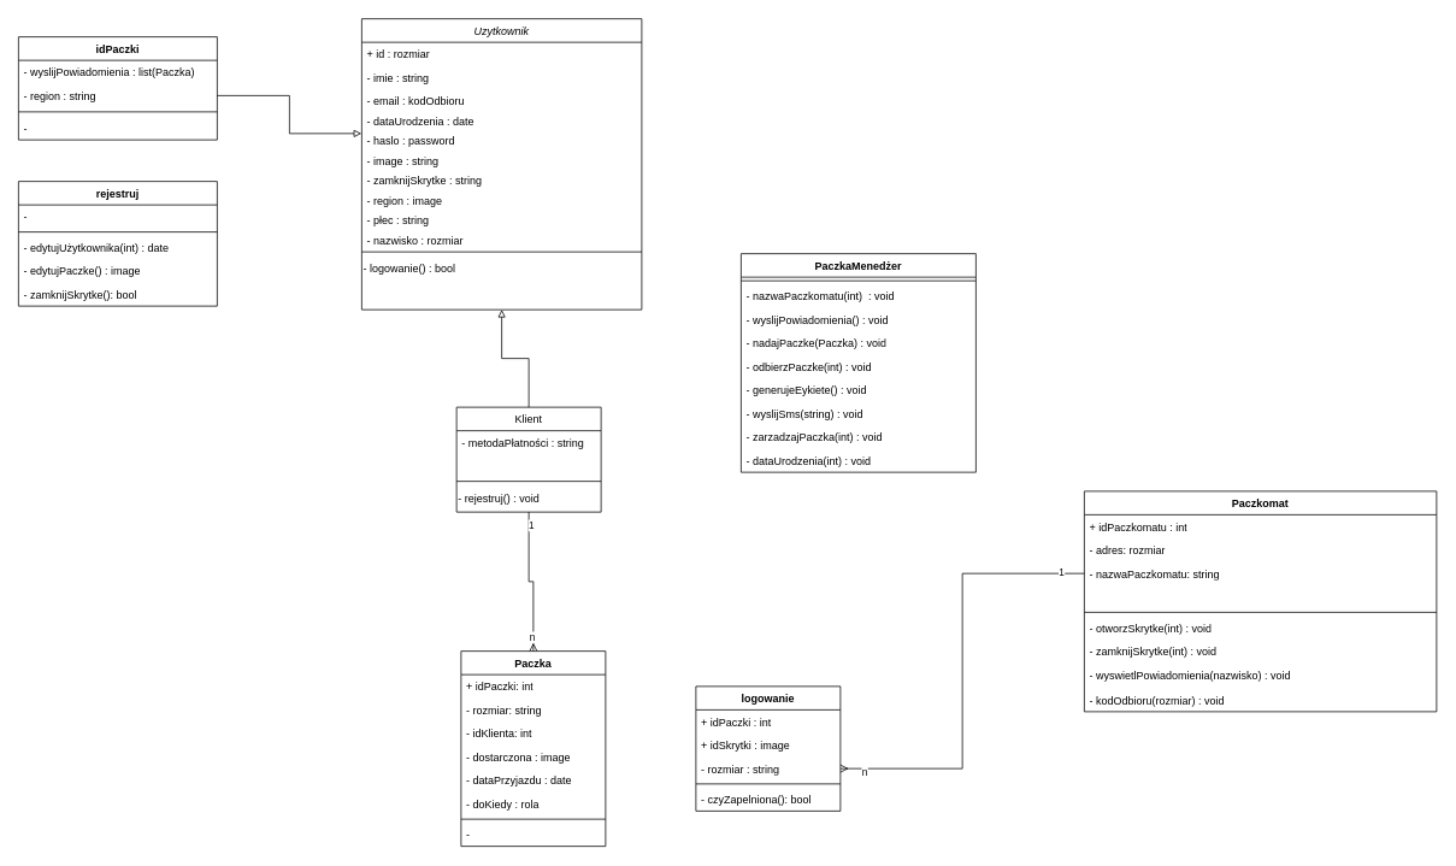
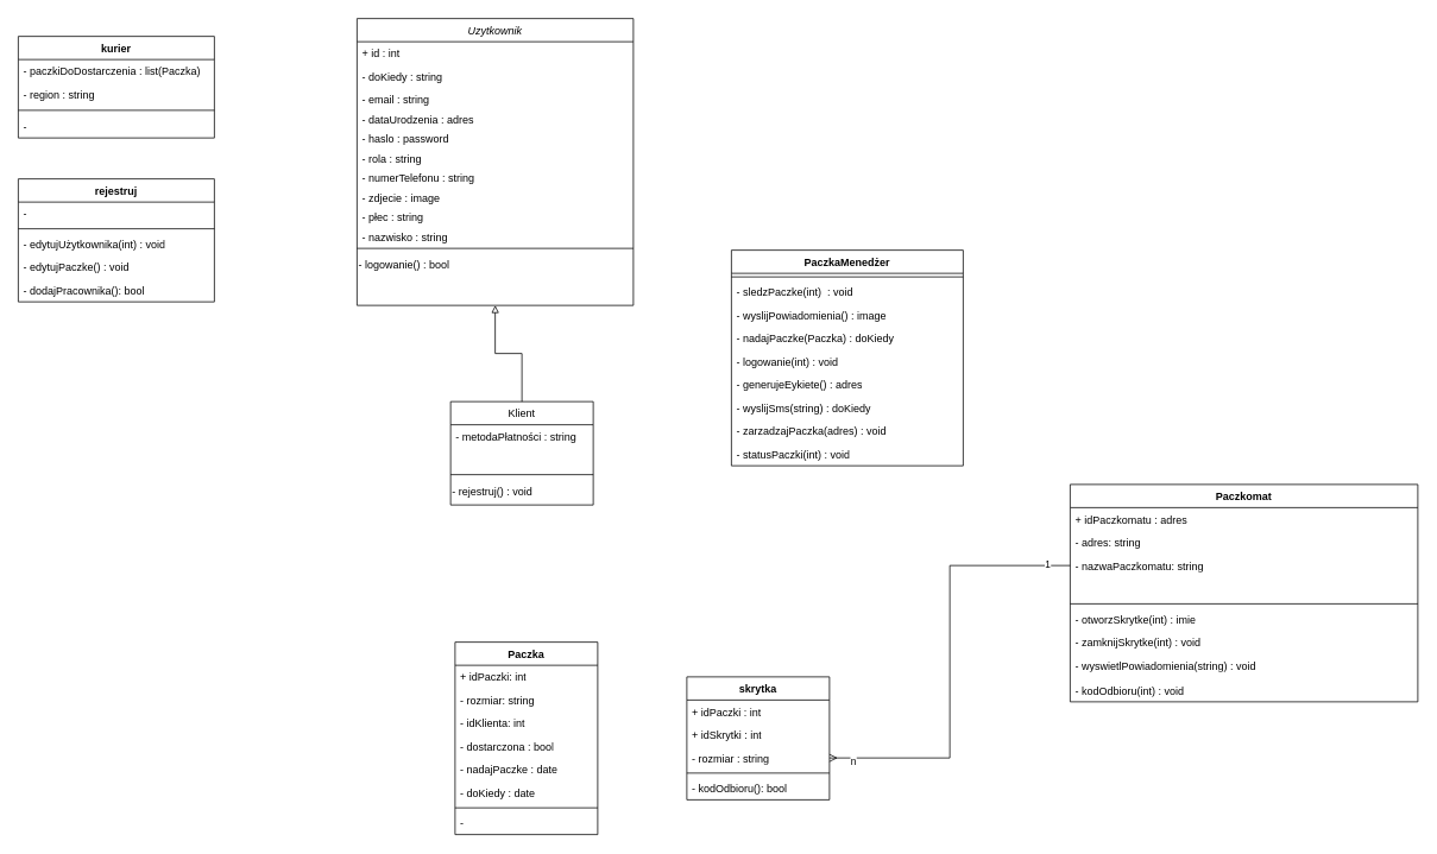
- <mxCell id="62" value="idPaczki" style="swimlane;fontStyle=1;align=center;verticalAlign=top;childLayout=stackLayout;horizontal=1;startSize=26;horizontalStack=0;resizeParent=1;resizeParentMax=0;resizeLast=0;collapsible=1;marginBottom=0;whiteSpace=wrap;html=1;" parent="1" vertex="1"><mxGeometry x="20" y="40" width="220" height="114" as="geometry" /></mxCell>
+ <mxCell id="62" value="kurier" style="swimlane;fontStyle=1;align=center;verticalAlign=top;childLayout=stackLayout;horizontal=1;startSize=26;horizontalStack=0;resizeParent=1;resizeParentMax=0;resizeLast=0;collapsible=1;marginBottom=0;whiteSpace=wrap;html=1;" parent="1" vertex="1"><mxGeometry x="20" y="40" width="220" height="114" as="geometry" /></mxCell>
- <mxCell id="8" value="+ id : rozmiar" style="text;align=left;verticalAlign=top;spacingLeft=4;spacingRight=4;overflow=hidden;rotatable=0;points=[[0,0.5],[1,0.5]];portConstraint=eastwest;" parent="7" vertex="1"><mxGeometry y="26" width="310" height="26" as="geometry" /></mxCell>
+ <mxCell id="8" value="+ id : int" style="text;align=left;verticalAlign=top;spacingLeft=4;spacingRight=4;overflow=hidden;rotatable=0;points=[[0,0.5],[1,0.5]];portConstraint=eastwest;" parent="7" vertex="1"><mxGeometry y="26" width="310" height="26" as="geometry" /></mxCell>
- <mxCell id="63" value="- wyslijPowiadomienia : list(Paczka)" style="text;strokeColor=none;fillColor=none;align=left;verticalAlign=top;spacingLeft=4;spacingRight=4;overflow=hidden;rotatable=0;points=[[0,0.5],[1,0.5]];portConstraint=eastwest;whiteSpace=wrap;html=1;" parent="62" vertex="1"><mxGeometry y="26" width="220" height="26" as="geometry" /></mxCell>
+ <mxCell id="63" value="- paczkiDoDostarczenia : list(Paczka)" style="text;strokeColor=none;fillColor=none;align=left;verticalAlign=top;spacingLeft=4;spacingRight=4;overflow=hidden;rotatable=0;points=[[0,0.5],[1,0.5]];portConstraint=eastwest;whiteSpace=wrap;html=1;" parent="62" vertex="1"><mxGeometry y="26" width="220" height="26" as="geometry" /></mxCell>
- <mxCell id="9" value="- imie : string&#10;" style="text;align=left;verticalAlign=top;spacingLeft=4;spacingRight=4;overflow=hidden;rotatable=0;points=[[0,0.5],[1,0.5]];portConstraint=eastwest;rounded=0;shadow=0;html=0;" parent="7" vertex="1"><mxGeometry y="52" width="310" height="26" as="geometry" /></mxCell>
+ <mxCell id="9" value="- doKiedy : string&#10;" style="text;align=left;verticalAlign=top;spacingLeft=4;spacingRight=4;overflow=hidden;rotatable=0;points=[[0,0.5],[1,0.5]];portConstraint=eastwest;rounded=0;shadow=0;html=0;" parent="7" vertex="1"><mxGeometry y="52" width="310" height="26" as="geometry" /></mxCell>
- <mxCell id="10" value="- email : kodOdbioru&#10;" style="text;align=left;verticalAlign=top;spacingLeft=4;spacingRight=4;overflow=hidden;rotatable=0;points=[[0,0.5],[1,0.5]];portConstraint=eastwest;rounded=0;shadow=0;html=0;" parent="7" vertex="1"><mxGeometry y="78" width="310" height="22" as="geometry" /></mxCell>
+ <mxCell id="10" value="- email : string&#10;" style="text;align=left;verticalAlign=top;spacingLeft=4;spacingRight=4;overflow=hidden;rotatable=0;points=[[0,0.5],[1,0.5]];portConstraint=eastwest;rounded=0;shadow=0;html=0;" parent="7" vertex="1"><mxGeometry y="78" width="310" height="22" as="geometry" /></mxCell>
- <mxCell id="67" style="edgeStyle=orthogonalEdgeStyle;rounded=0;orthogonalLoop=1;jettySize=auto;html=1;entryX=-0.001;entryY=0.227;entryDx=0;entryDy=0;entryPerimeter=0;endArrow=block;endFill=0;" parent="1" source="64" target="12" edge="1"><mxGeometry relative="1" as="geometry" /></mxCell>
- <mxCell id="11" value="- dataUrodzenia : date" style="text;align=left;verticalAlign=top;spacingLeft=4;spacingRight=4;overflow=hidden;rotatable=0;points=[[0,0.5],[1,0.5]];portConstraint=eastwest;rounded=0;shadow=0;html=0;" parent="7" vertex="1"><mxGeometry y="100" width="310" height="22" as="geometry" /></mxCell>
+ <mxCell id="11" value="- dataUrodzenia : adres" style="text;align=left;verticalAlign=top;spacingLeft=4;spacingRight=4;overflow=hidden;rotatable=0;points=[[0,0.5],[1,0.5]];portConstraint=eastwest;rounded=0;shadow=0;html=0;" parent="7" vertex="1"><mxGeometry y="100" width="310" height="22" as="geometry" /></mxCell>
- <mxCell id="13" value="- image : string" style="text;align=left;verticalAlign=top;spacingLeft=4;spacingRight=4;overflow=hidden;rotatable=0;points=[[0,0.5],[1,0.5]];portConstraint=eastwest;rounded=0;shadow=0;html=0;" parent="7" vertex="1"><mxGeometry y="144" width="310" height="22" as="geometry" /></mxCell>
+ <mxCell id="13" value="- rola : string" style="text;align=left;verticalAlign=top;spacingLeft=4;spacingRight=4;overflow=hidden;rotatable=0;points=[[0,0.5],[1,0.5]];portConstraint=eastwest;rounded=0;shadow=0;html=0;" parent="7" vertex="1"><mxGeometry y="144" width="310" height="22" as="geometry" /></mxCell>
- <mxCell id="14" value="- zamknijSkrytke : string" style="text;align=left;verticalAlign=top;spacingLeft=4;spacingRight=4;overflow=hidden;rotatable=0;points=[[0,0.5],[1,0.5]];portConstraint=eastwest;rounded=0;shadow=0;html=0;" parent="7" vertex="1"><mxGeometry y="166" width="310" height="22" as="geometry" /></mxCell>
+ <mxCell id="14" value="- numerTelefonu : string" style="text;align=left;verticalAlign=top;spacingLeft=4;spacingRight=4;overflow=hidden;rotatable=0;points=[[0,0.5],[1,0.5]];portConstraint=eastwest;rounded=0;shadow=0;html=0;" parent="7" vertex="1"><mxGeometry y="166" width="310" height="22" as="geometry" /></mxCell>
- <mxCell id="15" value="- region : image" style="text;align=left;verticalAlign=top;spacingLeft=4;spacingRight=4;overflow=hidden;rotatable=0;points=[[0,0.5],[1,0.5]];portConstraint=eastwest;rounded=0;shadow=0;html=0;" parent="7" vertex="1"><mxGeometry y="188" width="310" height="22" as="geometry" /></mxCell>
+ <mxCell id="15" value="- zdjecie : image" style="text;align=left;verticalAlign=top;spacingLeft=4;spacingRight=4;overflow=hidden;rotatable=0;points=[[0,0.5],[1,0.5]];portConstraint=eastwest;rounded=0;shadow=0;html=0;" parent="7" vertex="1"><mxGeometry y="188" width="310" height="22" as="geometry" /></mxCell>
- <mxCell id="17" value="- nazwisko : rozmiar" style="text;align=left;verticalAlign=top;spacingLeft=4;spacingRight=4;overflow=hidden;rotatable=0;points=[[0,0.5],[1,0.5]];portConstraint=eastwest;rounded=0;shadow=0;html=0;" vertex="1" parent="7"><mxGeometry y="232" width="310" height="22" as="geometry" /></mxCell>
+ <mxCell id="17" value="- nazwisko : string" style="text;align=left;verticalAlign=top;spacingLeft=4;spacingRight=4;overflow=hidden;rotatable=0;points=[[0,0.5],[1,0.5]];portConstraint=eastwest;rounded=0;shadow=0;html=0;" vertex="1" parent="7"><mxGeometry y="232" width="310" height="22" as="geometry" /></mxCell>
- <mxCell id="59" value="- edytujUżytkownika(int) : date" style="text;strokeColor=none;fillColor=none;align=left;verticalAlign=top;spacingLeft=4;spacingRight=4;overflow=hidden;rotatable=0;points=[[0,0.5],[1,0.5]];portConstraint=eastwest;whiteSpace=wrap;html=1;" parent="56" vertex="1"><mxGeometry y="60" width="220" height="26" as="geometry" /></mxCell>
+ <mxCell id="59" value="- edytujUżytkownika(int) : void" style="text;strokeColor=none;fillColor=none;align=left;verticalAlign=top;spacingLeft=4;spacingRight=4;overflow=hidden;rotatable=0;points=[[0,0.5],[1,0.5]];portConstraint=eastwest;whiteSpace=wrap;html=1;" parent="56" vertex="1"><mxGeometry y="60" width="220" height="26" as="geometry" /></mxCell>
- <mxCell id="60" value="- edytujPaczke() : image&lt;div&gt;&lt;br&gt;&lt;/div&gt;" style="text;strokeColor=none;fillColor=none;align=left;verticalAlign=top;spacingLeft=4;spacingRight=4;overflow=hidden;rotatable=0;points=[[0,0.5],[1,0.5]];portConstraint=eastwest;whiteSpace=wrap;html=1;" parent="56" vertex="1"><mxGeometry y="86" width="220" height="26" as="geometry" /></mxCell>
+ <mxCell id="60" value="- edytujPaczke() : void&lt;div&gt;&lt;br&gt;&lt;/div&gt;" style="text;strokeColor=none;fillColor=none;align=left;verticalAlign=top;spacingLeft=4;spacingRight=4;overflow=hidden;rotatable=0;points=[[0,0.5],[1,0.5]];portConstraint=eastwest;whiteSpace=wrap;html=1;" parent="56" vertex="1"><mxGeometry y="86" width="220" height="26" as="geometry" /></mxCell>
- <mxCell id="61" value="- zamknijSkrytke(): bool" style="text;strokeColor=none;fillColor=none;align=left;verticalAlign=top;spacingLeft=4;spacingRight=4;overflow=hidden;rotatable=0;points=[[0,0.5],[1,0.5]];portConstraint=eastwest;whiteSpace=wrap;html=1;" parent="56" vertex="1"><mxGeometry y="112" width="220" height="26" as="geometry" /></mxCell>
+ <mxCell id="61" value="- dodajPracownika(): bool" style="text;strokeColor=none;fillColor=none;align=left;verticalAlign=top;spacingLeft=4;spacingRight=4;overflow=hidden;rotatable=0;points=[[0,0.5],[1,0.5]];portConstraint=eastwest;whiteSpace=wrap;html=1;" parent="56" vertex="1"><mxGeometry y="112" width="220" height="26" as="geometry" /></mxCell>
- <mxCell id="32" value="- nazwaPaczkomatu(int)&amp;nbsp; : void" style="text;strokeColor=none;fillColor=none;align=left;verticalAlign=top;spacingLeft=4;spacingRight=4;overflow=hidden;rotatable=0;points=[[0,0.5],[1,0.5]];portConstraint=eastwest;whiteSpace=wrap;html=1;" parent="30" vertex="1"><mxGeometry y="34" width="260" height="26" as="geometry" /></mxCell>
+ <mxCell id="32" value="- sledzPaczke(int)&amp;nbsp; : void" style="text;strokeColor=none;fillColor=none;align=left;verticalAlign=top;spacingLeft=4;spacingRight=4;overflow=hidden;rotatable=0;points=[[0,0.5],[1,0.5]];portConstraint=eastwest;whiteSpace=wrap;html=1;" parent="30" vertex="1"><mxGeometry y="34" width="260" height="26" as="geometry" /></mxCell>
- <mxCell id="33" value="- wyslijPowiadomienia() : void" style="text;strokeColor=none;fillColor=none;align=left;verticalAlign=top;spacingLeft=4;spacingRight=4;overflow=hidden;rotatable=0;points=[[0,0.5],[1,0.5]];portConstraint=eastwest;whiteSpace=wrap;html=1;" parent="30" vertex="1"><mxGeometry y="60" width="260" height="26" as="geometry" /></mxCell>
+ <mxCell id="33" value="- wyslijPowiadomienia() : image" style="text;strokeColor=none;fillColor=none;align=left;verticalAlign=top;spacingLeft=4;spacingRight=4;overflow=hidden;rotatable=0;points=[[0,0.5],[1,0.5]];portConstraint=eastwest;whiteSpace=wrap;html=1;" parent="30" vertex="1"><mxGeometry y="60" width="260" height="26" as="geometry" /></mxCell>
- <mxCell id="34" value="- nadajPaczke(Paczka) : void" style="text;strokeColor=none;fillColor=none;align=left;verticalAlign=top;spacingLeft=4;spacingRight=4;overflow=hidden;rotatable=0;points=[[0,0.5],[1,0.5]];portConstraint=eastwest;whiteSpace=wrap;html=1;" parent="30" vertex="1"><mxGeometry y="86" width="260" height="26" as="geometry" /></mxCell>
+ <mxCell id="34" value="- nadajPaczke(Paczka) : doKiedy" style="text;strokeColor=none;fillColor=none;align=left;verticalAlign=top;spacingLeft=4;spacingRight=4;overflow=hidden;rotatable=0;points=[[0,0.5],[1,0.5]];portConstraint=eastwest;whiteSpace=wrap;html=1;" parent="30" vertex="1"><mxGeometry y="86" width="260" height="26" as="geometry" /></mxCell>
- <mxCell id="35" value="&lt;span style=&quot;text-wrap-mode: nowrap;&quot;&gt;- odbierzPaczke(int) : void&lt;/span&gt;" style="text;strokeColor=none;fillColor=none;align=left;verticalAlign=top;spacingLeft=4;spacingRight=4;overflow=hidden;rotatable=0;points=[[0,0.5],[1,0.5]];portConstraint=eastwest;whiteSpace=wrap;html=1;" parent="30" vertex="1"><mxGeometry y="112" width="260" height="26" as="geometry" /></mxCell>
+ <mxCell id="35" value="&lt;span style=&quot;text-wrap-mode: nowrap;&quot;&gt;- logowanie(int) : void&lt;/span&gt;" style="text;strokeColor=none;fillColor=none;align=left;verticalAlign=top;spacingLeft=4;spacingRight=4;overflow=hidden;rotatable=0;points=[[0,0.5],[1,0.5]];portConstraint=eastwest;whiteSpace=wrap;html=1;" parent="30" vertex="1"><mxGeometry y="112" width="260" height="26" as="geometry" /></mxCell>
- <mxCell id="36" value="- generujeEykiete() : void" style="text;strokeColor=none;fillColor=none;align=left;verticalAlign=top;spacingLeft=4;spacingRight=4;overflow=hidden;rotatable=0;points=[[0,0.5],[1,0.5]];portConstraint=eastwest;whiteSpace=wrap;html=1;" parent="30" vertex="1"><mxGeometry y="138" width="260" height="26" as="geometry" /></mxCell>
+ <mxCell id="36" value="- generujeEykiete() : adres" style="text;strokeColor=none;fillColor=none;align=left;verticalAlign=top;spacingLeft=4;spacingRight=4;overflow=hidden;rotatable=0;points=[[0,0.5],[1,0.5]];portConstraint=eastwest;whiteSpace=wrap;html=1;" parent="30" vertex="1"><mxGeometry y="138" width="260" height="26" as="geometry" /></mxCell>
- <mxCell id="37" value="- wyslijSms(string) : void" style="text;strokeColor=none;fillColor=none;align=left;verticalAlign=top;spacingLeft=4;spacingRight=4;overflow=hidden;rotatable=0;points=[[0,0.5],[1,0.5]];portConstraint=eastwest;whiteSpace=wrap;html=1;" parent="30" vertex="1"><mxGeometry y="164" width="260" height="26" as="geometry" /></mxCell>
+ <mxCell id="37" value="- wyslijSms(string) : doKiedy" style="text;strokeColor=none;fillColor=none;align=left;verticalAlign=top;spacingLeft=4;spacingRight=4;overflow=hidden;rotatable=0;points=[[0,0.5],[1,0.5]];portConstraint=eastwest;whiteSpace=wrap;html=1;" parent="30" vertex="1"><mxGeometry y="164" width="260" height="26" as="geometry" /></mxCell>
- <mxCell id="38" value="- zarzadzajPaczka(int) : void" style="text;strokeColor=none;fillColor=none;align=left;verticalAlign=top;spacingLeft=4;spacingRight=4;overflow=hidden;rotatable=0;points=[[0,0.5],[1,0.5]];portConstraint=eastwest;whiteSpace=wrap;html=1;" parent="30" vertex="1"><mxGeometry y="190" width="260" height="26" as="geometry" /></mxCell>
+ <mxCell id="38" value="- zarzadzajPaczka(adres) : void" style="text;strokeColor=none;fillColor=none;align=left;verticalAlign=top;spacingLeft=4;spacingRight=4;overflow=hidden;rotatable=0;points=[[0,0.5],[1,0.5]];portConstraint=eastwest;whiteSpace=wrap;html=1;" parent="30" vertex="1"><mxGeometry y="190" width="260" height="26" as="geometry" /></mxCell>
- <mxCell id="39" value="- dataUrodzenia(int) : void" style="text;strokeColor=none;fillColor=none;align=left;verticalAlign=top;spacingLeft=4;spacingRight=4;overflow=hidden;rotatable=0;points=[[0,0.5],[1,0.5]];portConstraint=eastwest;whiteSpace=wrap;html=1;" parent="30" vertex="1"><mxGeometry y="216" width="260" height="26" as="geometry" /></mxCell>
+ <mxCell id="39" value="- statusPaczki(int) : void" style="text;strokeColor=none;fillColor=none;align=left;verticalAlign=top;spacingLeft=4;spacingRight=4;overflow=hidden;rotatable=0;points=[[0,0.5],[1,0.5]];portConstraint=eastwest;whiteSpace=wrap;html=1;" parent="30" vertex="1"><mxGeometry y="216" width="260" height="26" as="geometry" /></mxCell>
- <mxCell id="41" value="+ idPaczkomatu : int" style="text;strokeColor=none;fillColor=none;align=left;verticalAlign=top;spacingLeft=4;spacingRight=4;overflow=hidden;rotatable=0;points=[[0,0.5],[1,0.5]];portConstraint=eastwest;whiteSpace=wrap;html=1;" parent="40" vertex="1"><mxGeometry y="26" width="390" height="26" as="geometry" /></mxCell>
+ <mxCell id="41" value="+ idPaczkomatu : adres" style="text;strokeColor=none;fillColor=none;align=left;verticalAlign=top;spacingLeft=4;spacingRight=4;overflow=hidden;rotatable=0;points=[[0,0.5],[1,0.5]];portConstraint=eastwest;whiteSpace=wrap;html=1;" parent="40" vertex="1"><mxGeometry y="26" width="390" height="26" as="geometry" /></mxCell>
- <mxCell id="42" value="- adres: rozmiar" style="text;strokeColor=none;fillColor=none;align=left;verticalAlign=top;spacingLeft=4;spacingRight=4;overflow=hidden;rotatable=0;points=[[0,0.5],[1,0.5]];portConstraint=eastwest;whiteSpace=wrap;html=1;" parent="40" vertex="1"><mxGeometry y="52" width="390" height="26" as="geometry" /></mxCell>
+ <mxCell id="42" value="- adres: string" style="text;strokeColor=none;fillColor=none;align=left;verticalAlign=top;spacingLeft=4;spacingRight=4;overflow=hidden;rotatable=0;points=[[0,0.5],[1,0.5]];portConstraint=eastwest;whiteSpace=wrap;html=1;" parent="40" vertex="1"><mxGeometry y="52" width="390" height="26" as="geometry" /></mxCell>
- <mxCell id="69" style="edgeStyle=orthogonalEdgeStyle;rounded=0;orthogonalLoop=1;jettySize=auto;html=1;entryX=0.5;entryY=0;entryDx=0;entryDy=0;endArrow=ERmany;endFill=0;" parent="1" source="6" target="21" edge="1"><mxGeometry relative="1" as="geometry" /></mxCell>
- <mxCell id="70" value="n" style="edgeLabel;html=1;align=center;verticalAlign=middle;resizable=0;points=[];" parent="69" vertex="1" connectable="0"><mxGeometry x="0.794" y="-2" relative="1" as="geometry"><mxPoint as="offset" /></mxGeometry></mxCell>
- <mxCell id="71" value="1" style="edgeLabel;html=1;align=center;verticalAlign=middle;resizable=0;points=[];" parent="69" vertex="1" connectable="0"><mxGeometry x="-0.828" y="2" relative="1" as="geometry"><mxPoint as="offset" /></mxGeometry></mxCell>
- <mxCell id="46" value="- otworzSkrytke(int) : void" style="text;strokeColor=none;fillColor=none;align=left;verticalAlign=top;spacingLeft=4;spacingRight=4;overflow=hidden;rotatable=0;points=[[0,0.5],[1,0.5]];portConstraint=eastwest;whiteSpace=wrap;html=1;" parent="40" vertex="1"><mxGeometry y="138" width="390" height="26" as="geometry" /></mxCell>
+ <mxCell id="46" value="- otworzSkrytke(int) : imie" style="text;strokeColor=none;fillColor=none;align=left;verticalAlign=top;spacingLeft=4;spacingRight=4;overflow=hidden;rotatable=0;points=[[0,0.5],[1,0.5]];portConstraint=eastwest;whiteSpace=wrap;html=1;" parent="40" vertex="1"><mxGeometry y="138" width="390" height="26" as="geometry" /></mxCell>
- <mxCell id="48" value="- wyswietlP&lt;span style=&quot;background-color: transparent; color: light-dark(rgb(0, 0, 0), rgb(255, 255, 255));&quot;&gt;owiadomienia(nazwisko) : void&lt;/span&gt;" style="text;strokeColor=none;fillColor=none;align=left;verticalAlign=top;spacingLeft=4;spacingRight=4;overflow=hidden;rotatable=0;points=[[0,0.5],[1,0.5]];portConstraint=eastwest;whiteSpace=wrap;html=1;" parent="40" vertex="1"><mxGeometry y="190" width="390" height="28" as="geometry" /></mxCell>
+ <mxCell id="48" value="- wyswietlP&lt;span style=&quot;background-color: transparent; color: light-dark(rgb(0, 0, 0), rgb(255, 255, 255));&quot;&gt;owiadomienia(string) : void&lt;/span&gt;" style="text;strokeColor=none;fillColor=none;align=left;verticalAlign=top;spacingLeft=4;spacingRight=4;overflow=hidden;rotatable=0;points=[[0,0.5],[1,0.5]];portConstraint=eastwest;whiteSpace=wrap;html=1;" parent="40" vertex="1"><mxGeometry y="190" width="390" height="28" as="geometry" /></mxCell>
- <mxCell id="50" value="logowanie" style="swimlane;fontStyle=1;align=center;verticalAlign=top;childLayout=stackLayout;horizontal=1;startSize=26;horizontalStack=0;resizeParent=1;resizeParentMax=0;resizeLast=0;collapsible=1;marginBottom=0;whiteSpace=wrap;html=1;" parent="1" vertex="1"><mxGeometry x="770" y="759" width="160" height="138" as="geometry" /></mxCell>
+ <mxCell id="50" value="skrytka" style="swimlane;fontStyle=1;align=center;verticalAlign=top;childLayout=stackLayout;horizontal=1;startSize=26;horizontalStack=0;resizeParent=1;resizeParentMax=0;resizeLast=0;collapsible=1;marginBottom=0;whiteSpace=wrap;html=1;" parent="1" vertex="1"><mxGeometry x="770" y="759" width="160" height="138" as="geometry" /></mxCell>
- <mxCell id="49" value="- kodOdbioru(rozmiar) : void" style="text;strokeColor=none;fillColor=none;align=left;verticalAlign=top;spacingLeft=4;spacingRight=4;overflow=hidden;rotatable=0;points=[[0,0.5],[1,0.5]];portConstraint=eastwest;whiteSpace=wrap;html=1;" parent="40" vertex="1"><mxGeometry y="218" width="390" height="26" as="geometry" /></mxCell>
+ <mxCell id="49" value="- kodOdbioru(int) : void" style="text;strokeColor=none;fillColor=none;align=left;verticalAlign=top;spacingLeft=4;spacingRight=4;overflow=hidden;rotatable=0;points=[[0,0.5],[1,0.5]];portConstraint=eastwest;whiteSpace=wrap;html=1;" parent="40" vertex="1"><mxGeometry y="218" width="390" height="26" as="geometry" /></mxCell>
- <mxCell id="52" value="+ idSkrytki : image" style="text;strokeColor=none;fillColor=none;align=left;verticalAlign=top;spacingLeft=4;spacingRight=4;overflow=hidden;rotatable=0;points=[[0,0.5],[1,0.5]];portConstraint=eastwest;whiteSpace=wrap;html=1;" parent="50" vertex="1"><mxGeometry y="52" width="160" height="26" as="geometry" /></mxCell>
+ <mxCell id="52" value="+ idSkrytki : int" style="text;strokeColor=none;fillColor=none;align=left;verticalAlign=top;spacingLeft=4;spacingRight=4;overflow=hidden;rotatable=0;points=[[0,0.5],[1,0.5]];portConstraint=eastwest;whiteSpace=wrap;html=1;" parent="50" vertex="1"><mxGeometry y="52" width="160" height="26" as="geometry" /></mxCell>
- <mxCell id="25" value="- dostarczona : image" style="text;strokeColor=none;fillColor=none;align=left;verticalAlign=top;spacingLeft=4;spacingRight=4;overflow=hidden;rotatable=0;points=[[0,0.5],[1,0.5]];portConstraint=eastwest;whiteSpace=wrap;html=1;" parent="21" vertex="1"><mxGeometry y="104" width="160" height="26" as="geometry" /></mxCell>
+ <mxCell id="25" value="- dostarczona : bool" style="text;strokeColor=none;fillColor=none;align=left;verticalAlign=top;spacingLeft=4;spacingRight=4;overflow=hidden;rotatable=0;points=[[0,0.5],[1,0.5]];portConstraint=eastwest;whiteSpace=wrap;html=1;" parent="21" vertex="1"><mxGeometry y="104" width="160" height="26" as="geometry" /></mxCell>
- <mxCell id="26" value="- dataPrzyjazdu : date" style="text;strokeColor=none;fillColor=none;align=left;verticalAlign=top;spacingLeft=4;spacingRight=4;overflow=hidden;rotatable=0;points=[[0,0.5],[1,0.5]];portConstraint=eastwest;whiteSpace=wrap;html=1;" parent="21" vertex="1"><mxGeometry y="130" width="160" height="26" as="geometry" /></mxCell>
+ <mxCell id="26" value="- nadajPaczke : date" style="text;strokeColor=none;fillColor=none;align=left;verticalAlign=top;spacingLeft=4;spacingRight=4;overflow=hidden;rotatable=0;points=[[0,0.5],[1,0.5]];portConstraint=eastwest;whiteSpace=wrap;html=1;" parent="21" vertex="1"><mxGeometry y="130" width="160" height="26" as="geometry" /></mxCell>
- <mxCell id="55" value="- czyZapelniona(): bool" style="text;strokeColor=none;fillColor=none;align=left;verticalAlign=top;spacingLeft=4;spacingRight=4;overflow=hidden;rotatable=0;points=[[0,0.5],[1,0.5]];portConstraint=eastwest;whiteSpace=wrap;html=1;" parent="50" vertex="1"><mxGeometry y="112" width="160" height="26" as="geometry" /></mxCell>
+ <mxCell id="55" value="- kodOdbioru(): bool" style="text;strokeColor=none;fillColor=none;align=left;verticalAlign=top;spacingLeft=4;spacingRight=4;overflow=hidden;rotatable=0;points=[[0,0.5],[1,0.5]];portConstraint=eastwest;whiteSpace=wrap;html=1;" parent="50" vertex="1"><mxGeometry y="112" width="160" height="26" as="geometry" /></mxCell>
- <mxCell id="27" value="- doKiedy : rola" style="text;strokeColor=none;fillColor=none;align=left;verticalAlign=top;spacingLeft=4;spacingRight=4;overflow=hidden;rotatable=0;points=[[0,0.5],[1,0.5]];portConstraint=eastwest;whiteSpace=wrap;html=1;" parent="21" vertex="1"><mxGeometry y="156" width="160" height="26" as="geometry" /></mxCell>
+ <mxCell id="27" value="- doKiedy : date" style="text;strokeColor=none;fillColor=none;align=left;verticalAlign=top;spacingLeft=4;spacingRight=4;overflow=hidden;rotatable=0;points=[[0,0.5],[1,0.5]];portConstraint=eastwest;whiteSpace=wrap;html=1;" parent="21" vertex="1"><mxGeometry y="156" width="160" height="26" as="geometry" /></mxCell>
